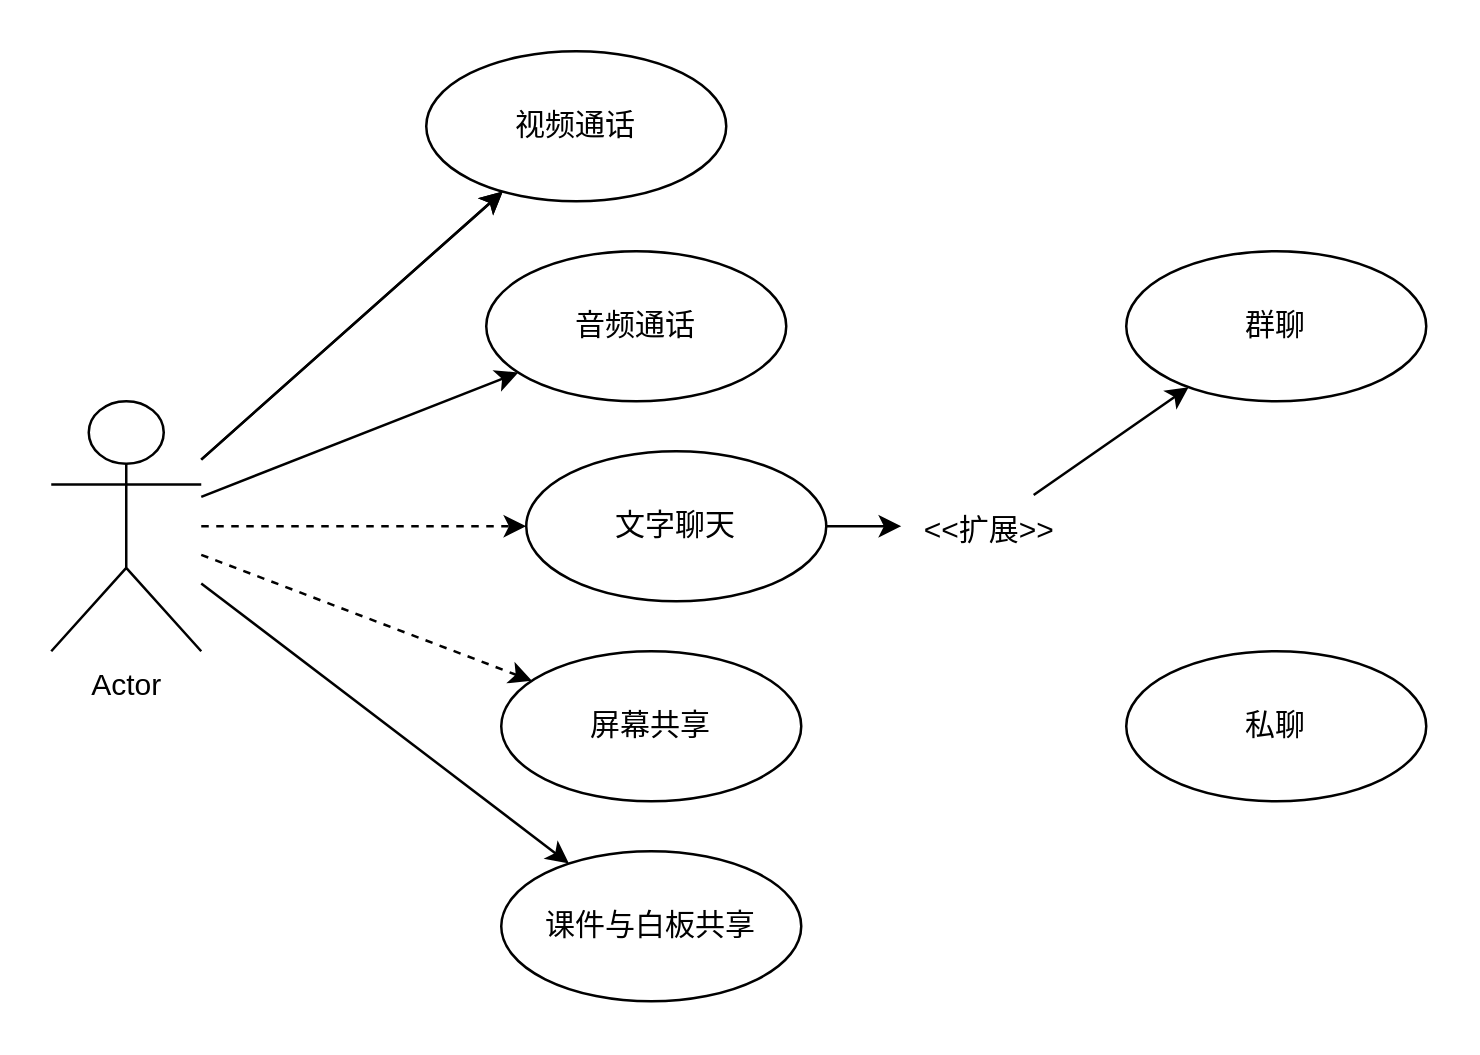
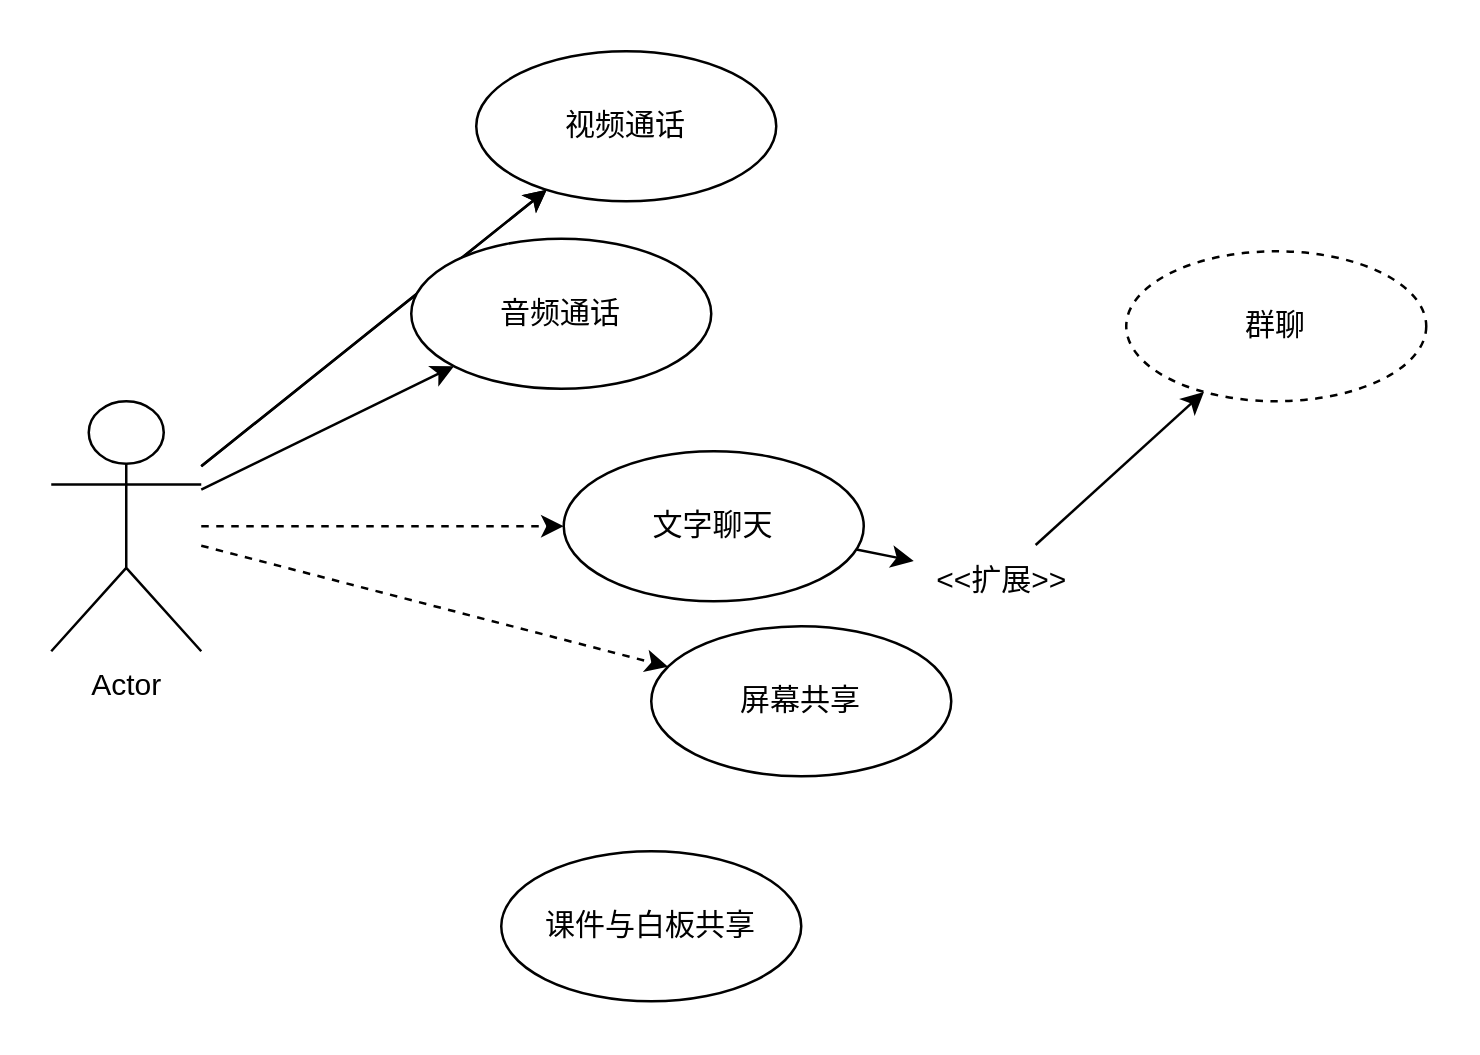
- <mxCell id="9" value="视频通话" style="ellipse;whiteSpace=wrap;html=1;verticalAlign=middle;align=center;" vertex="1" parent="1"><mxGeometry x="170" y="20" width="120" height="60" as="geometry" /></mxCell>
+ <mxCell id="9" value="视频通话" style="ellipse;whiteSpace=wrap;html=1;verticalAlign=middle;align=center;" vertex="1" parent="1"><mxGeometry x="190" y="20" width="120" height="60" as="geometry" /></mxCell>
- <mxCell id="10" value="音频通话" style="ellipse;whiteSpace=wrap;html=1;verticalAlign=middle;" vertex="1" parent="1"><mxGeometry x="194" y="100" width="120" height="60" as="geometry" /></mxCell>
+ <mxCell id="10" value="音频通话" style="ellipse;whiteSpace=wrap;html=1;verticalAlign=middle;" vertex="1" parent="1"><mxGeometry x="164" y="95" width="120" height="60" as="geometry" /></mxCell>
- <mxCell id="15" value="群聊" style="ellipse;whiteSpace=wrap;html=1;" vertex="1" parent="1"><mxGeometry x="450" y="100" width="120" height="60" as="geometry" /></mxCell>
+ <mxCell id="15" value="群聊" style="ellipse;whiteSpace=wrap;html=1;dashed=1;" vertex="1" parent="1"><mxGeometry x="450" y="100" width="120" height="60" as="geometry" /></mxCell>
- <mxCell id="12" value="文字聊天" style="ellipse;whiteSpace=wrap;html=1;verticalAlign=middle;" vertex="1" parent="1"><mxGeometry x="210" y="180" width="120" height="60" as="geometry" /></mxCell>
+ <mxCell id="12" value="文字聊天" style="ellipse;whiteSpace=wrap;html=1;verticalAlign=middle;" vertex="1" parent="1"><mxGeometry x="225" y="180" width="120" height="60" as="geometry" /></mxCell>
- <mxCell id="14" value="&amp;lt;&amp;lt;扩展&amp;gt;&amp;gt;" style="text;html=1;align=center;" vertex="1" parent="1"><mxGeometry x="360" y="197.5" width="70" height="25" as="geometry" /></mxCell>
+ <mxCell id="14" value="&amp;lt;&amp;lt;扩展&amp;gt;&amp;gt;" style="text;html=1;align=center;" vertex="1" parent="1"><mxGeometry x="365" y="217.5" width="70" height="25" as="geometry" /></mxCell>
- <mxCell id="7" value="" style="edgeStyle=none;rounded=0;orthogonalLoop=1;jettySize=auto;html=1;" edge="1" parent="1" source="8" target="18"><mxGeometry relative="1" as="geometry" /></mxCell>
- <mxCell id="17" value="屏幕共享" style="ellipse;whiteSpace=wrap;html=1;verticalAlign=middle;" vertex="1" parent="1"><mxGeometry x="200" y="260" width="120" height="60" as="geometry" /></mxCell>
+ <mxCell id="17" value="屏幕共享" style="ellipse;whiteSpace=wrap;html=1;verticalAlign=middle;" vertex="1" parent="1"><mxGeometry x="260" y="250" width="120" height="60" as="geometry" /></mxCell>
- <mxCell id="16" value="私聊" style="ellipse;whiteSpace=wrap;html=1;" vertex="1" parent="1"><mxGeometry x="450" y="260" width="120" height="60" as="geometry" /></mxCell>
